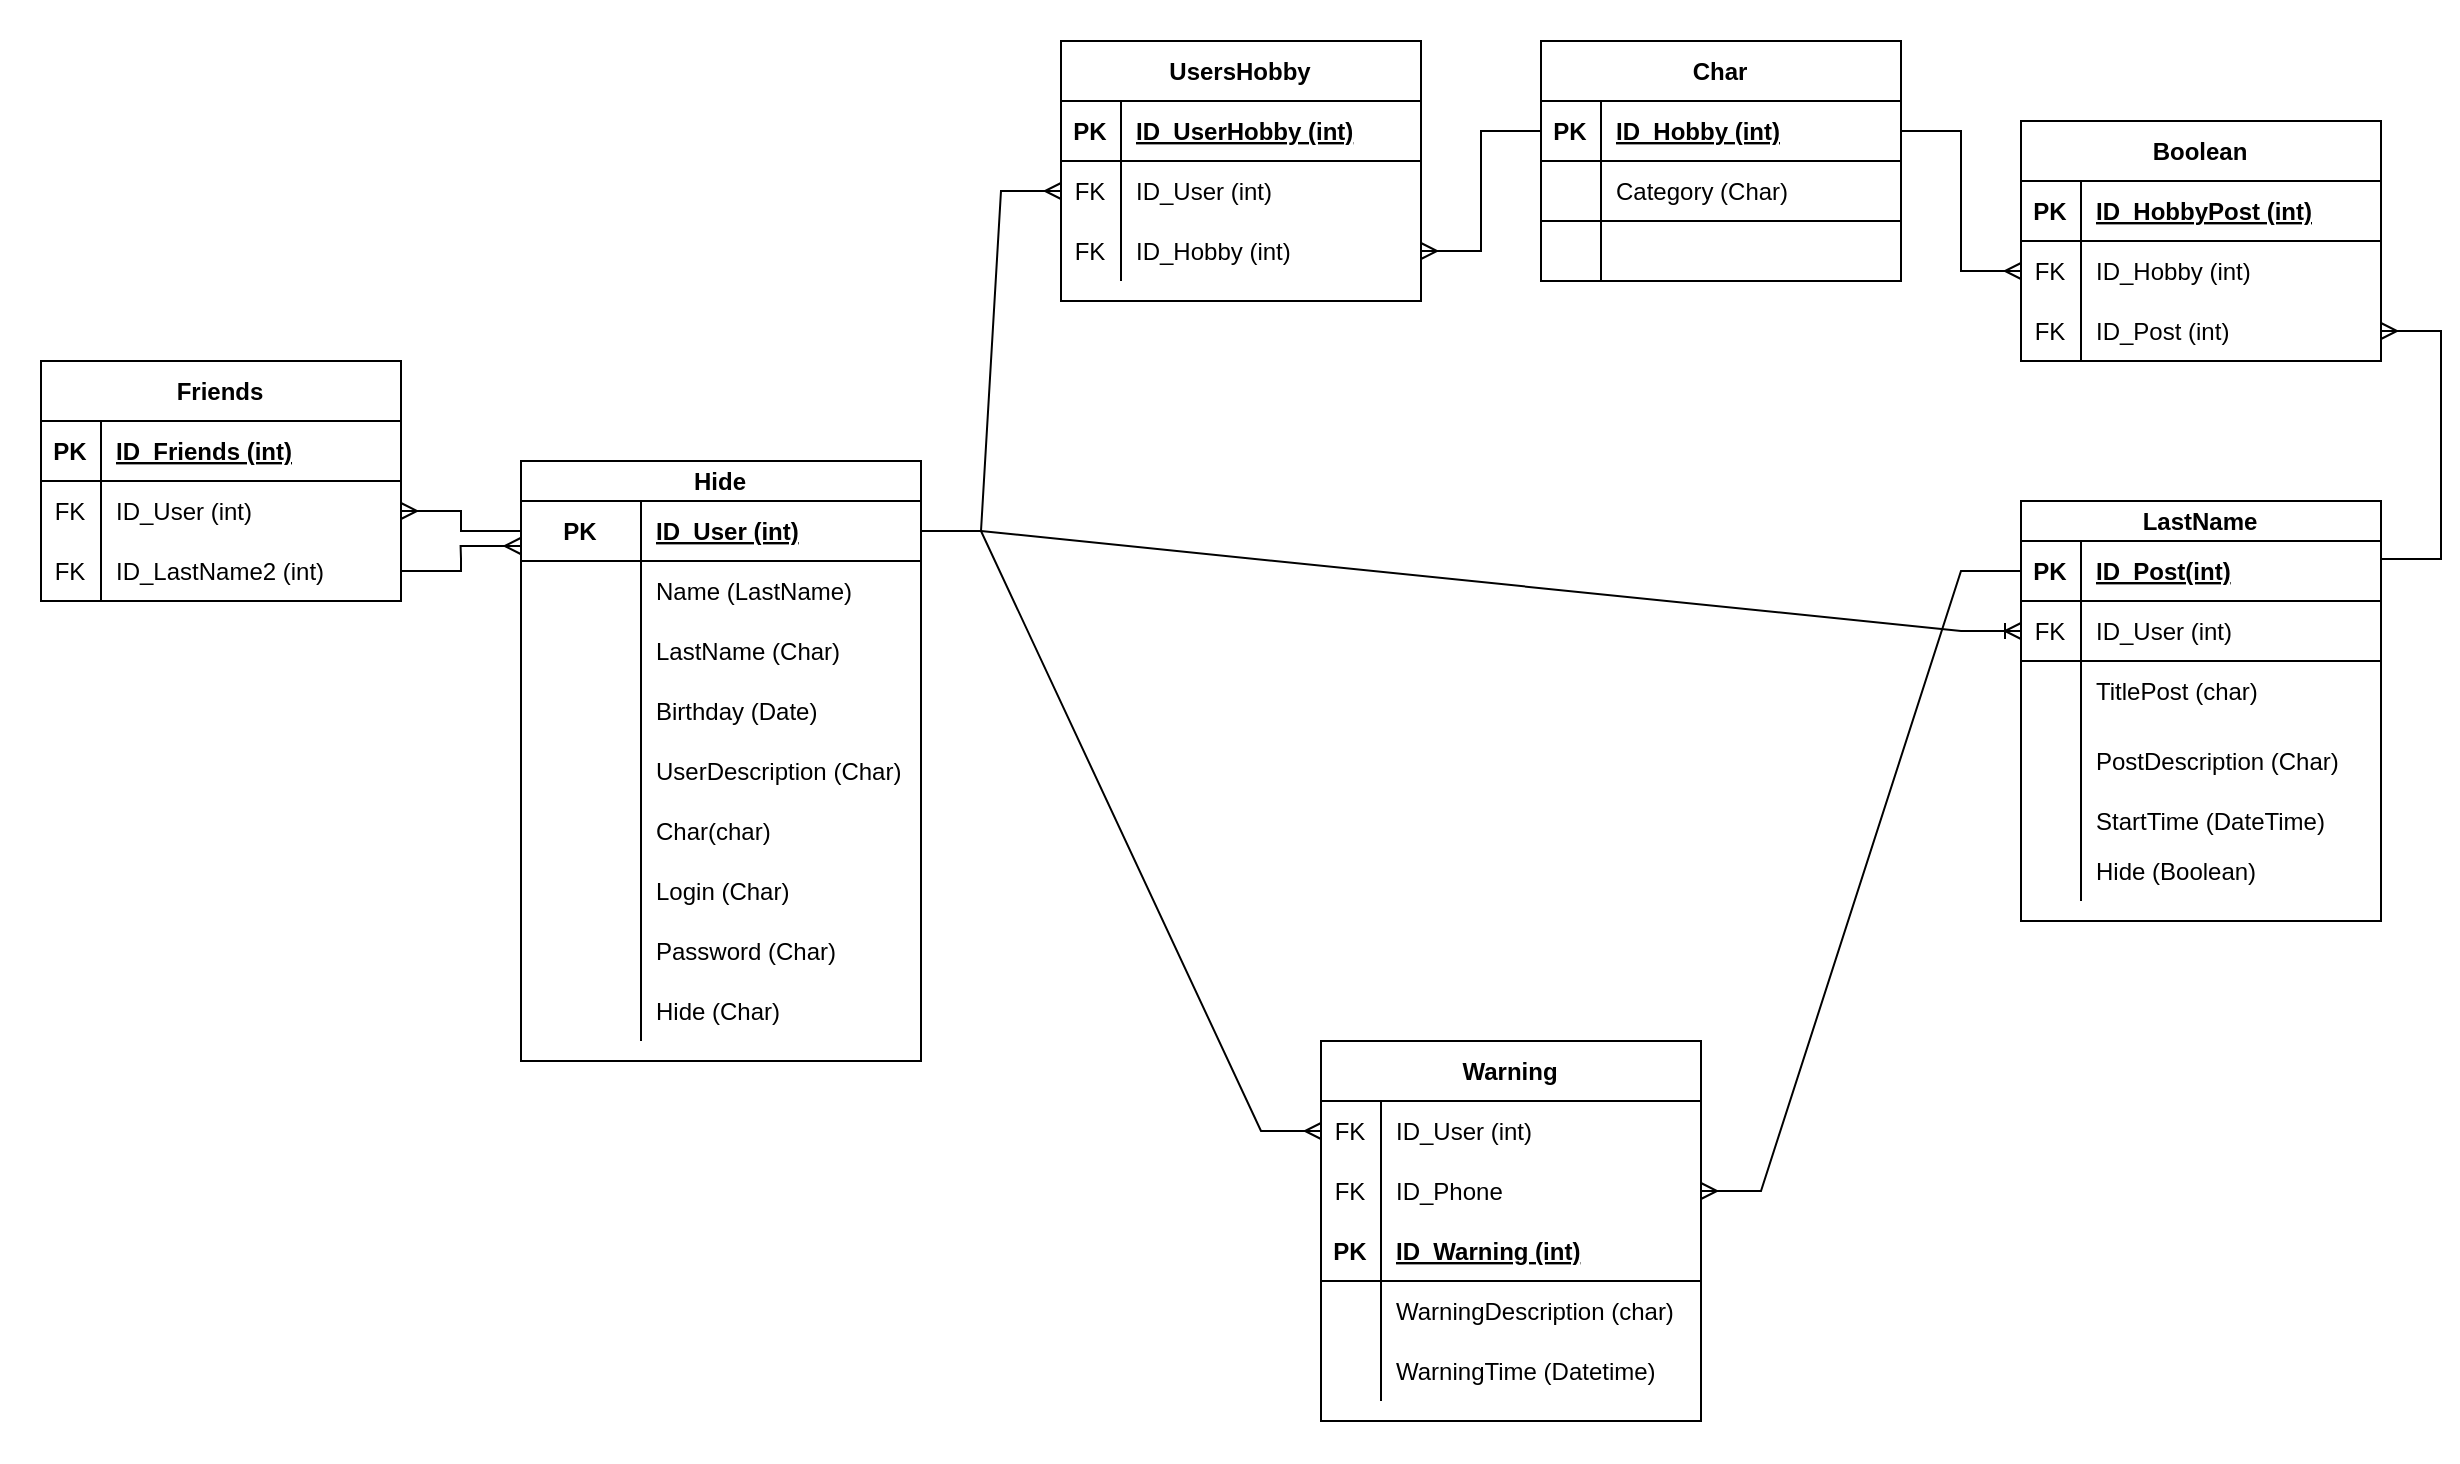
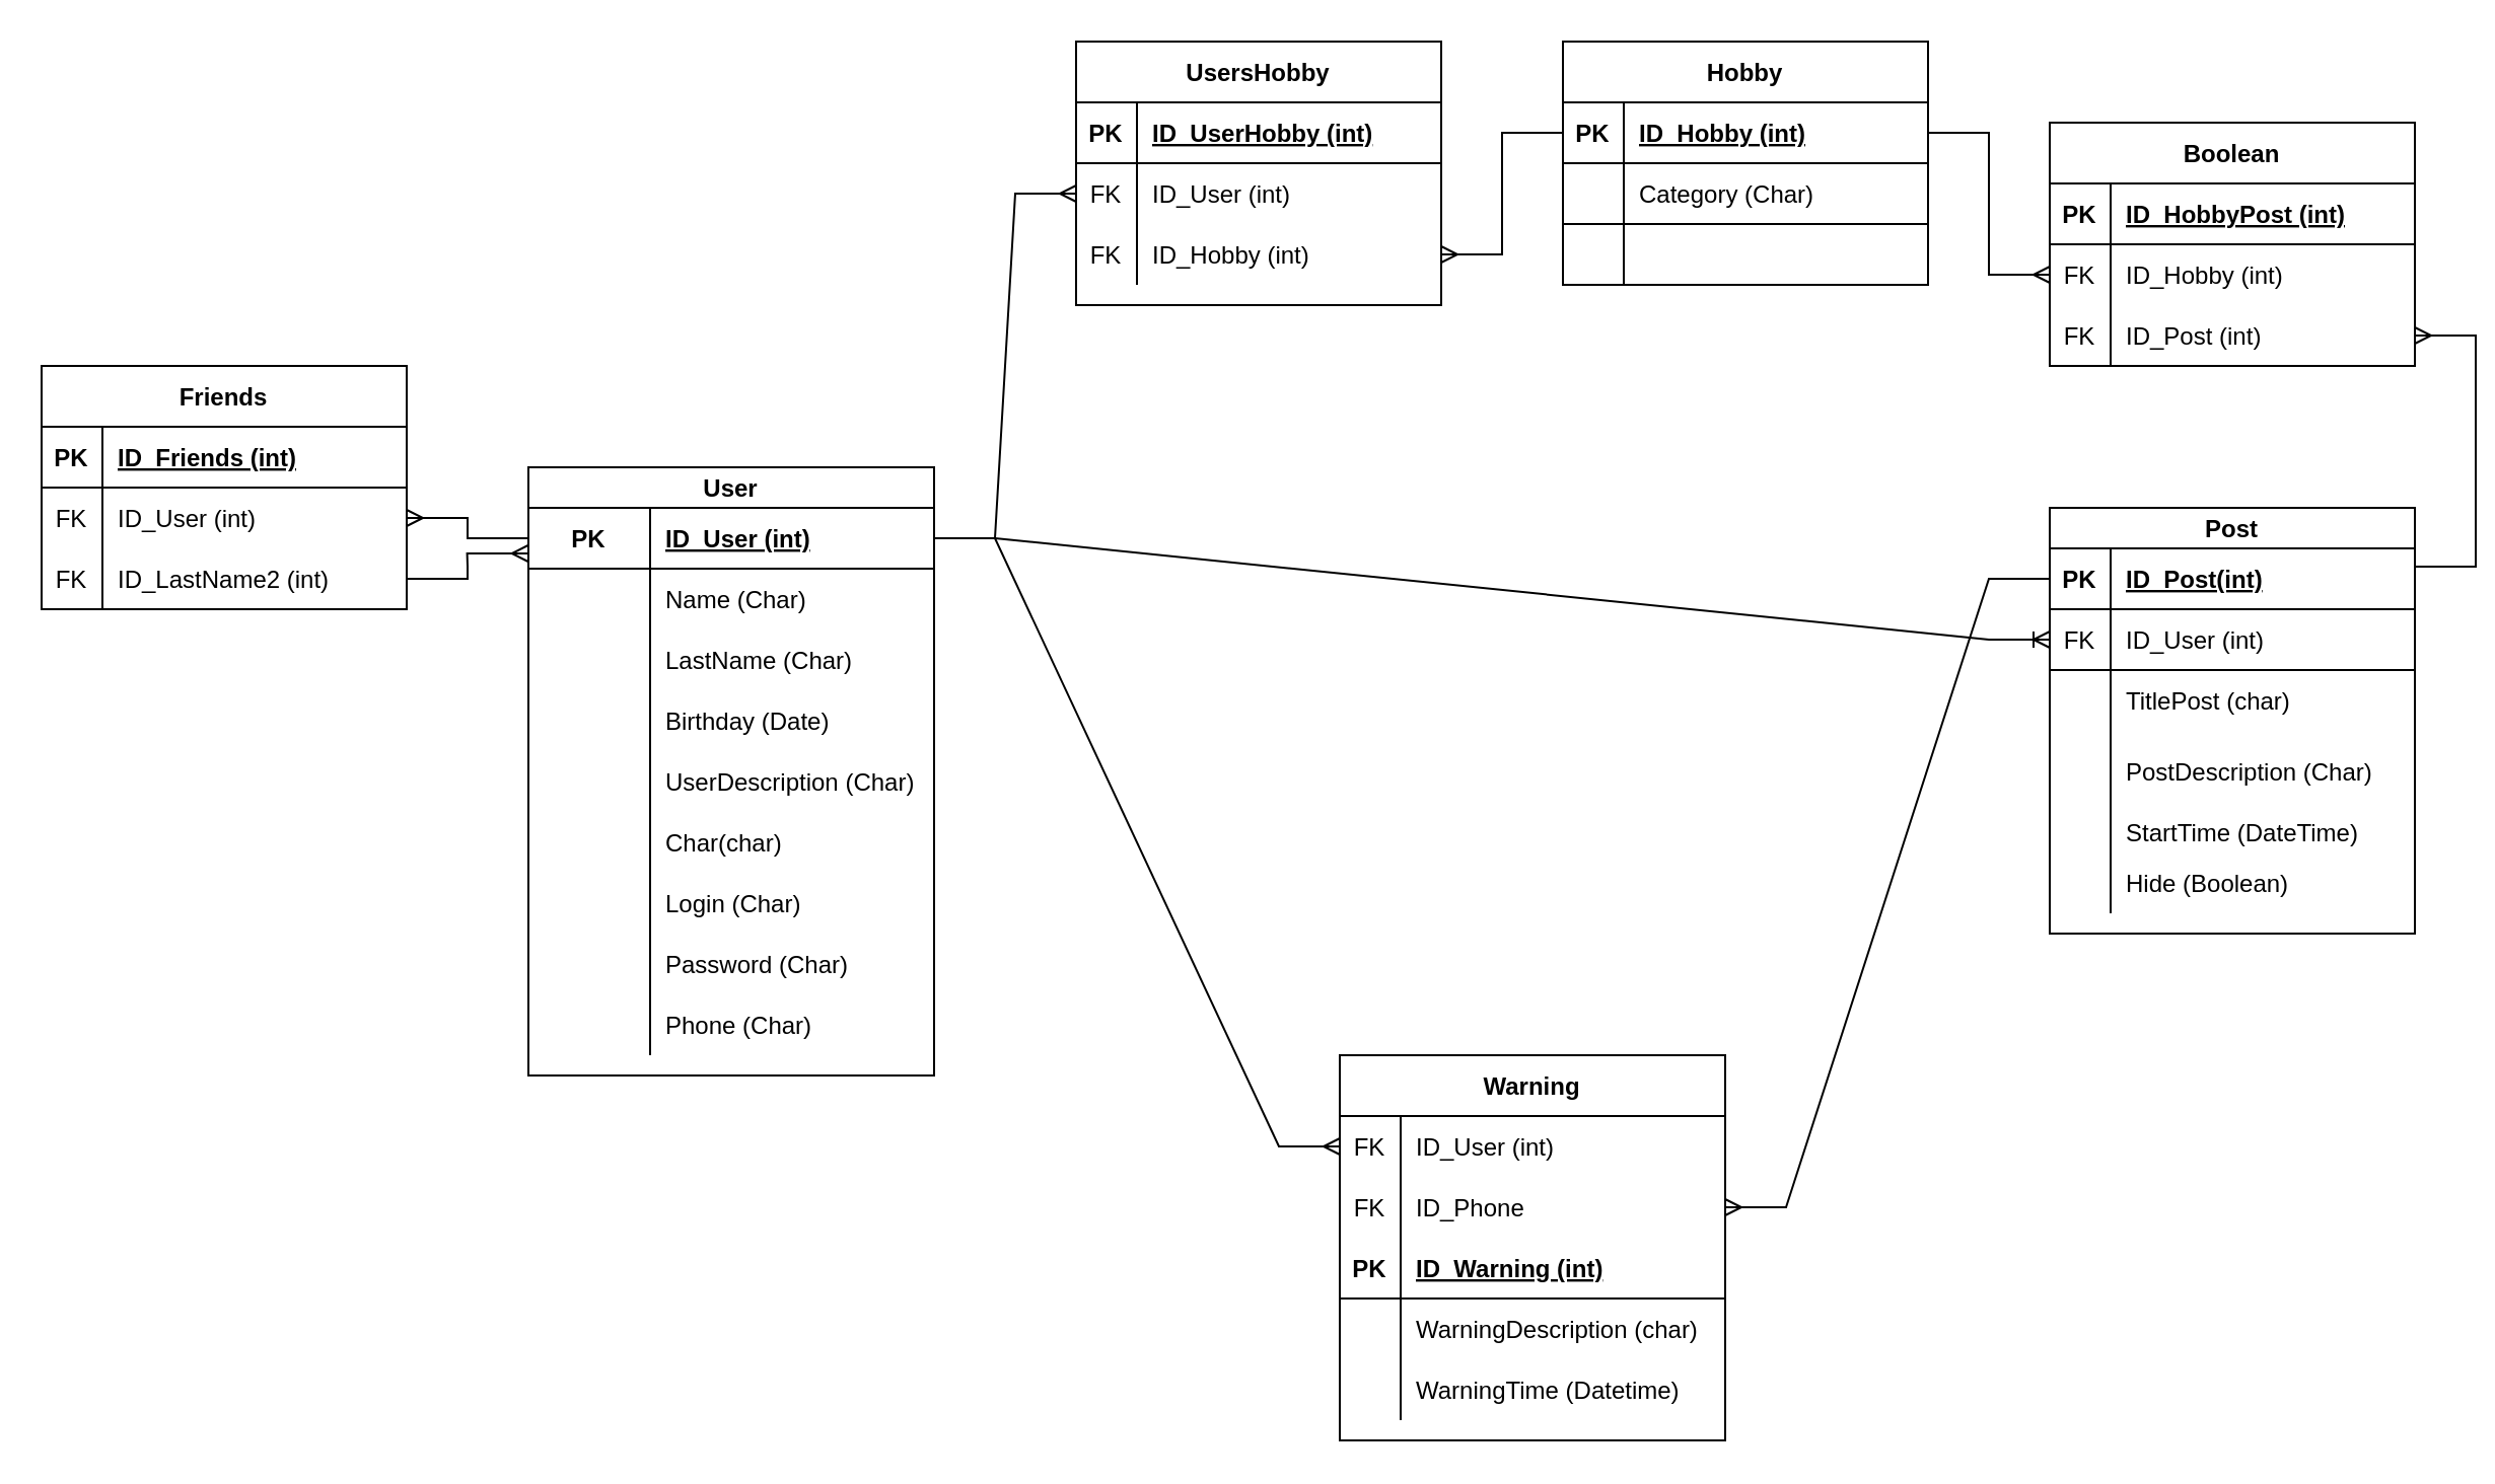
- <mxCell id="31" value="Char" style="shape=table;startSize=30;container=1;collapsible=1;childLayout=tableLayout;fixedRows=1;rowLines=0;fontStyle=1;align=center;resizeLast=1;" parent="1" vertex="1"><mxGeometry x="770" y="20" width="180" height="120" as="geometry" /></mxCell>
+ <mxCell id="31" value="Hobby" style="shape=table;startSize=30;container=1;collapsible=1;childLayout=tableLayout;fixedRows=1;rowLines=0;fontStyle=1;align=center;resizeLast=1;" parent="1" vertex="1"><mxGeometry x="770" y="20" width="180" height="120" as="geometry" /></mxCell>
- <mxCell id="2" value="Hide" style="shape=table;startSize=20;container=1;collapsible=1;childLayout=tableLayout;fixedRows=1;rowLines=0;fontStyle=1;align=center;resizeLast=1;" parent="1" vertex="1"><mxGeometry y="230" width="200" height="300" as="geometry" x="260" /></mxCell>
+ <mxCell id="2" value="User" style="shape=table;startSize=20;container=1;collapsible=1;childLayout=tableLayout;fixedRows=1;rowLines=0;fontStyle=1;align=center;resizeLast=1;" parent="1" vertex="1"><mxGeometry y="230" width="200" height="300" as="geometry" x="260" /></mxCell>
- <mxCell id="41" value="LastName" style="shape=table;startSize=20;container=1;collapsible=1;childLayout=tableLayout;fixedRows=1;rowLines=0;fontStyle=1;align=center;resizeLast=1;" parent="1" vertex="1"><mxGeometry x="1010" y="250" width="180" height="210" as="geometry" /></mxCell>
+ <mxCell id="41" value="Post" style="shape=table;startSize=20;container=1;collapsible=1;childLayout=tableLayout;fixedRows=1;rowLines=0;fontStyle=1;align=center;resizeLast=1;" parent="1" vertex="1"><mxGeometry x="1010" y="250" width="180" height="210" as="geometry" /></mxCell>
- <mxCell id="8" value="Name (LastName)" style="shape=partialRectangle;connectable=0;fillColor=none;top=0;left=0;bottom=0;right=0;align=left;spacingLeft=6;overflow=hidden;" parent="6" vertex="1"><mxGeometry x="60" width="140" height="30" as="geometry"><mxRectangle width="140" height="30" as="alternateBounds" /></mxGeometry></mxCell>
+ <mxCell id="8" value="Name (Char)" style="shape=partialRectangle;connectable=0;fillColor=none;top=0;left=0;bottom=0;right=0;align=left;spacingLeft=6;overflow=hidden;" parent="6" vertex="1"><mxGeometry x="60" width="140" height="30" as="geometry"><mxRectangle width="140" height="30" as="alternateBounds" /></mxGeometry></mxCell>
- <mxCell id="29" value="Hide (Char)" style="shape=partialRectangle;connectable=0;fillColor=none;top=0;left=0;bottom=0;right=0;align=left;spacingLeft=6;fontStyle=0;overflow=hidden;" parent="27" vertex="1"><mxGeometry x="60" width="140" height="30" as="geometry"><mxRectangle width="140" height="30" as="alternateBounds" /></mxGeometry></mxCell>
+ <mxCell id="29" value="Phone (Char)" style="shape=partialRectangle;connectable=0;fillColor=none;top=0;left=0;bottom=0;right=0;align=left;spacingLeft=6;fontStyle=0;overflow=hidden;" parent="27" vertex="1"><mxGeometry x="60" width="140" height="30" as="geometry"><mxRectangle width="140" height="30" as="alternateBounds" /></mxGeometry></mxCell>
